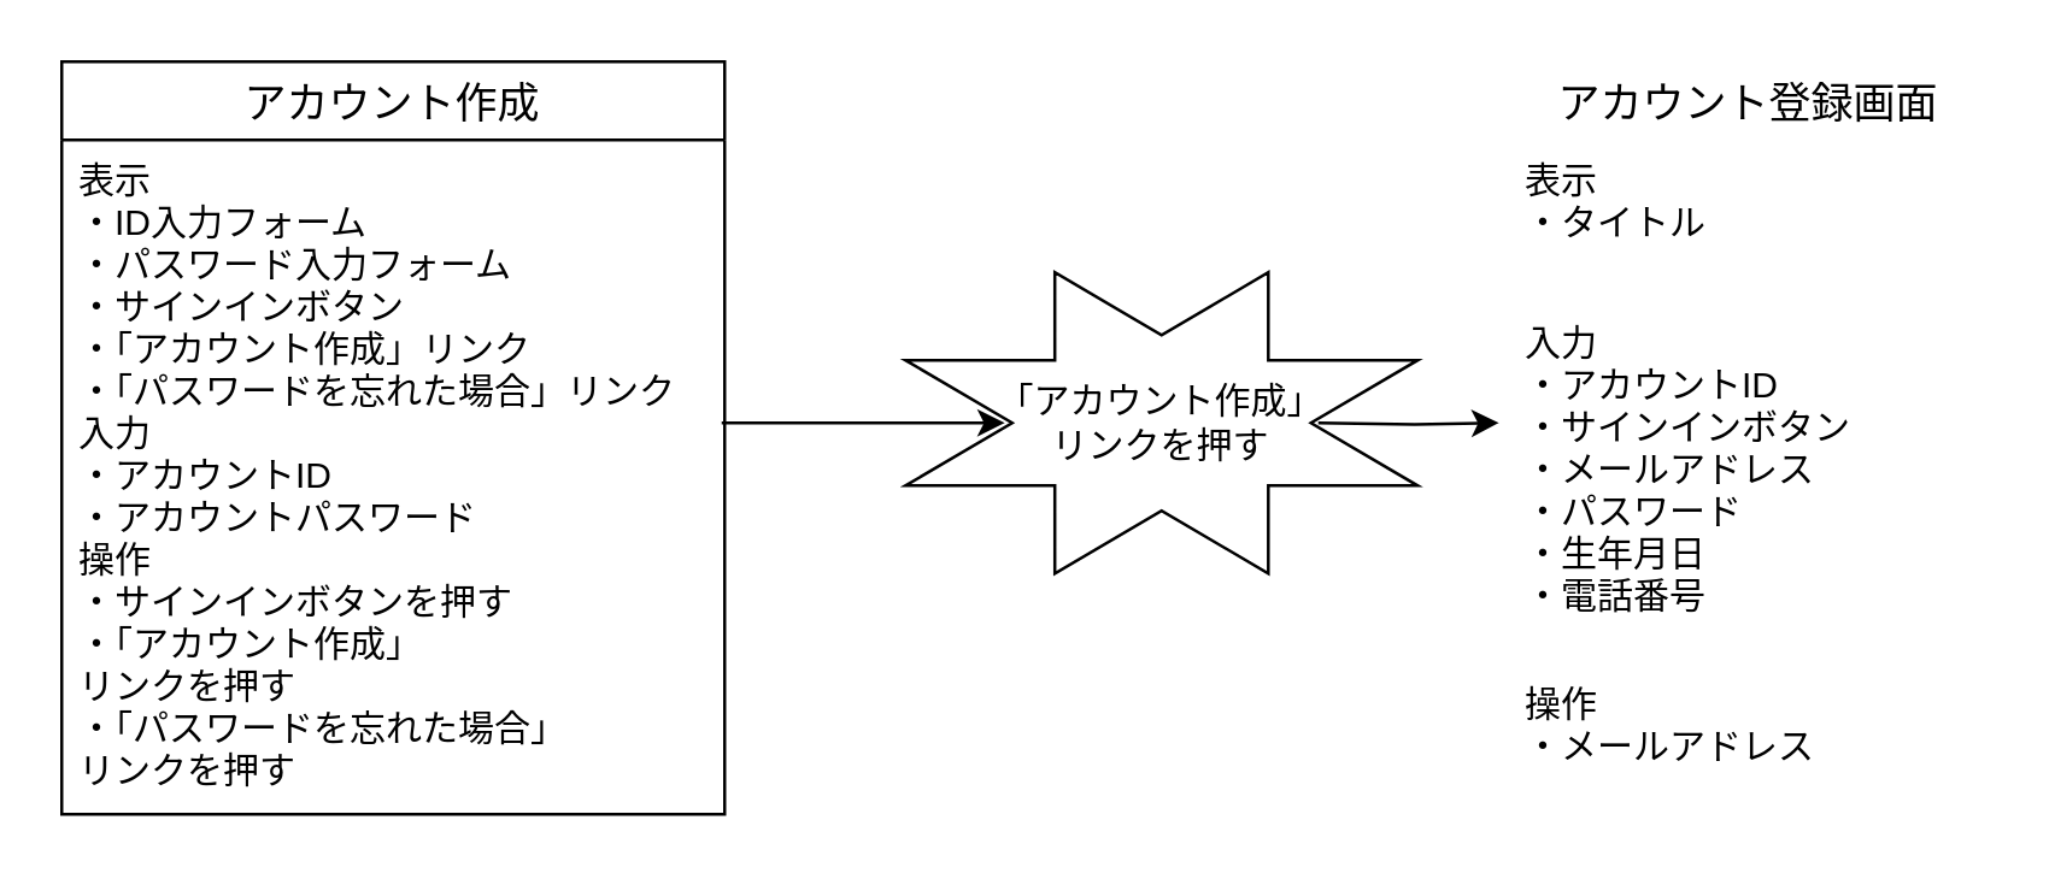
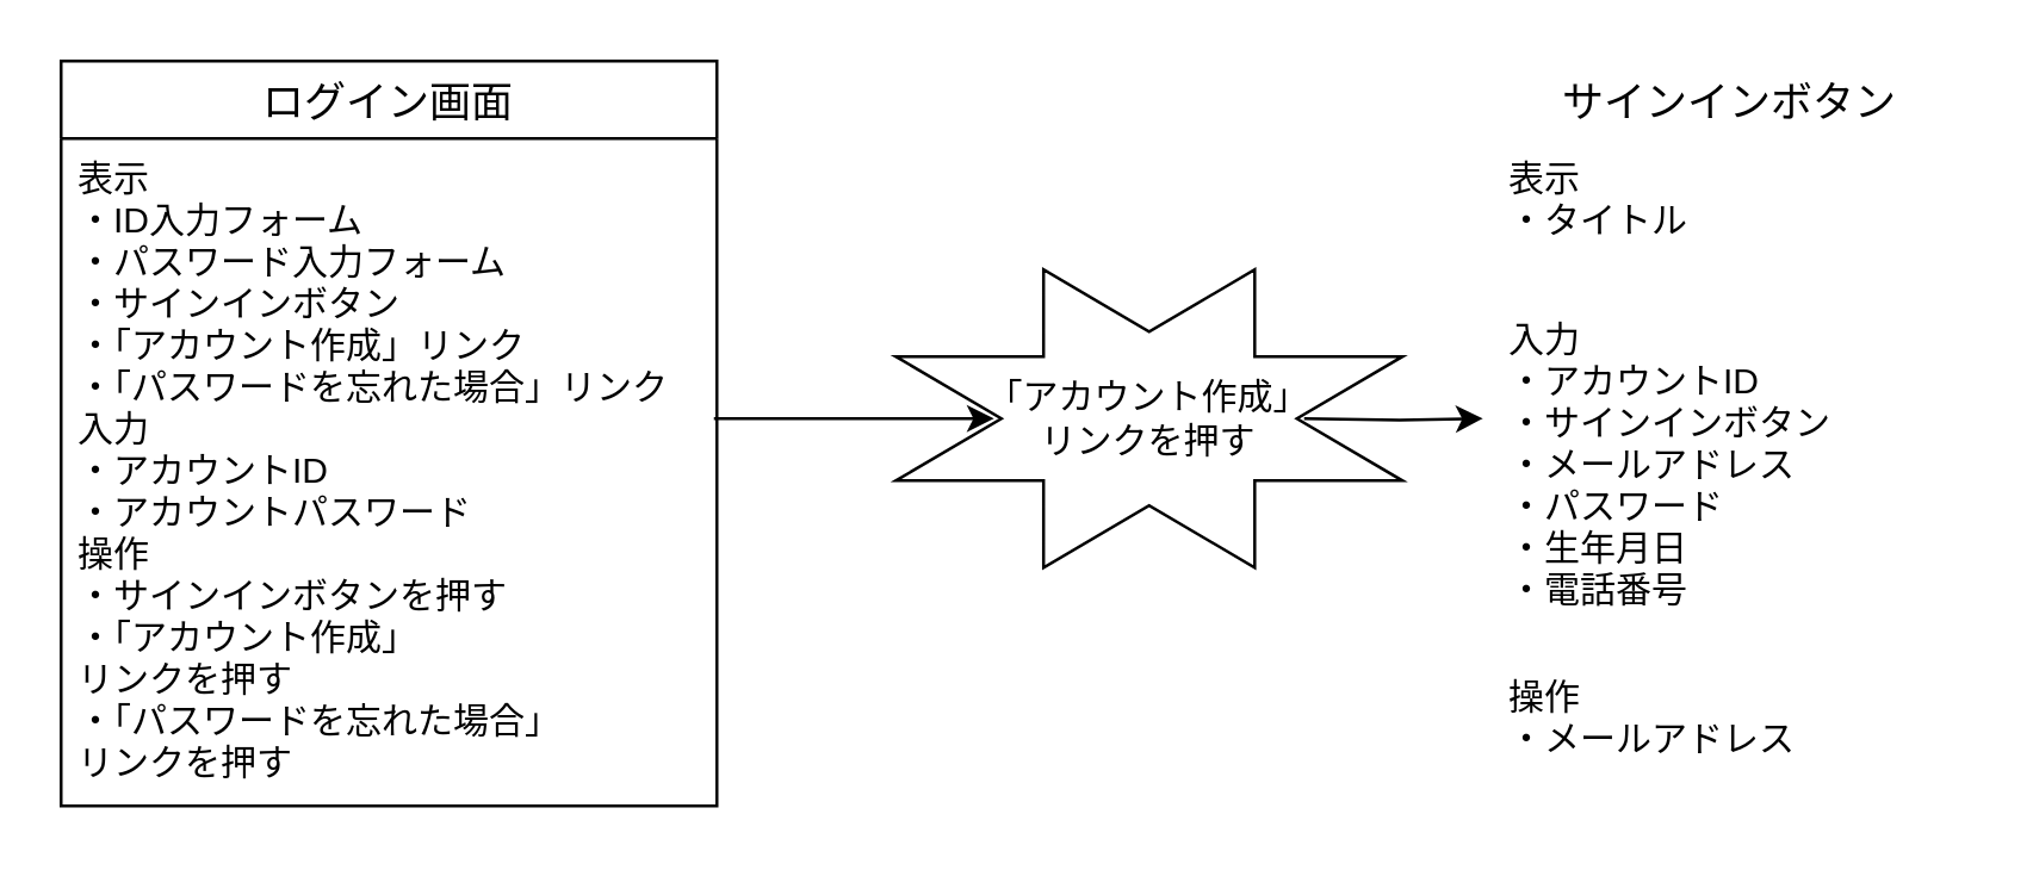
- <mxCell id="2" value="アカウント作成" style="swimlane;fontStyle=0;childLayout=stackLayout;horizontal=1;startSize=26;horizontalStack=0;resizeParent=1;resizeParentMax=0;resizeLast=0;collapsible=1;marginBottom=0;align=center;fontSize=14;" parent="1" vertex="1"><mxGeometry x="20" y="20" width="220" height="250" as="geometry" /></mxCell>
+ <mxCell id="2" value="ログイン画面" style="swimlane;fontStyle=0;childLayout=stackLayout;horizontal=1;startSize=26;horizontalStack=0;resizeParent=1;resizeParentMax=0;resizeLast=0;collapsible=1;marginBottom=0;align=center;fontSize=14;" parent="1" vertex="1"><mxGeometry x="20" y="20" width="220" height="250" as="geometry" /></mxCell>
- <mxCell id="8" value="アカウント登録画面" style="swimlane;fontStyle=0;childLayout=stackLayout;horizontal=1;startSize=26;horizontalStack=0;resizeParent=1;resizeParentMax=0;resizeLast=0;collapsible=1;marginBottom=0;align=center;fontSize=14;strokeWidth=1;strokeColor=#FFFFFF;" vertex="1" parent="1"><mxGeometry x="500" y="20" width="160" height="250" as="geometry" /></mxCell>
+ <mxCell id="8" value="サインインボタン" style="swimlane;fontStyle=0;childLayout=stackLayout;horizontal=1;startSize=26;horizontalStack=0;resizeParent=1;resizeParentMax=0;resizeLast=0;collapsible=1;marginBottom=0;align=center;fontSize=14;strokeWidth=1;strokeColor=#FFFFFF;" vertex="1" parent="1"><mxGeometry x="500" y="20" width="160" height="250" as="geometry" /></mxCell>
